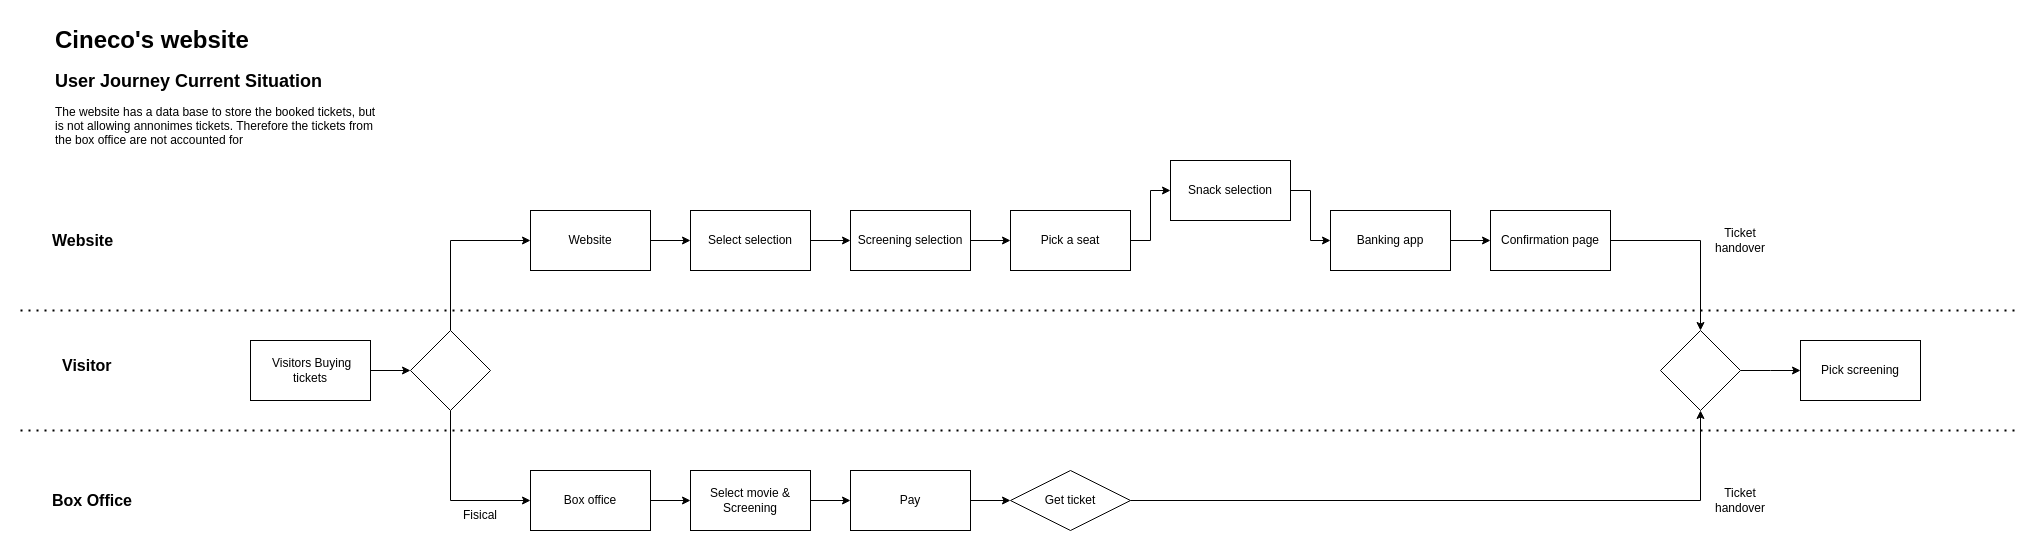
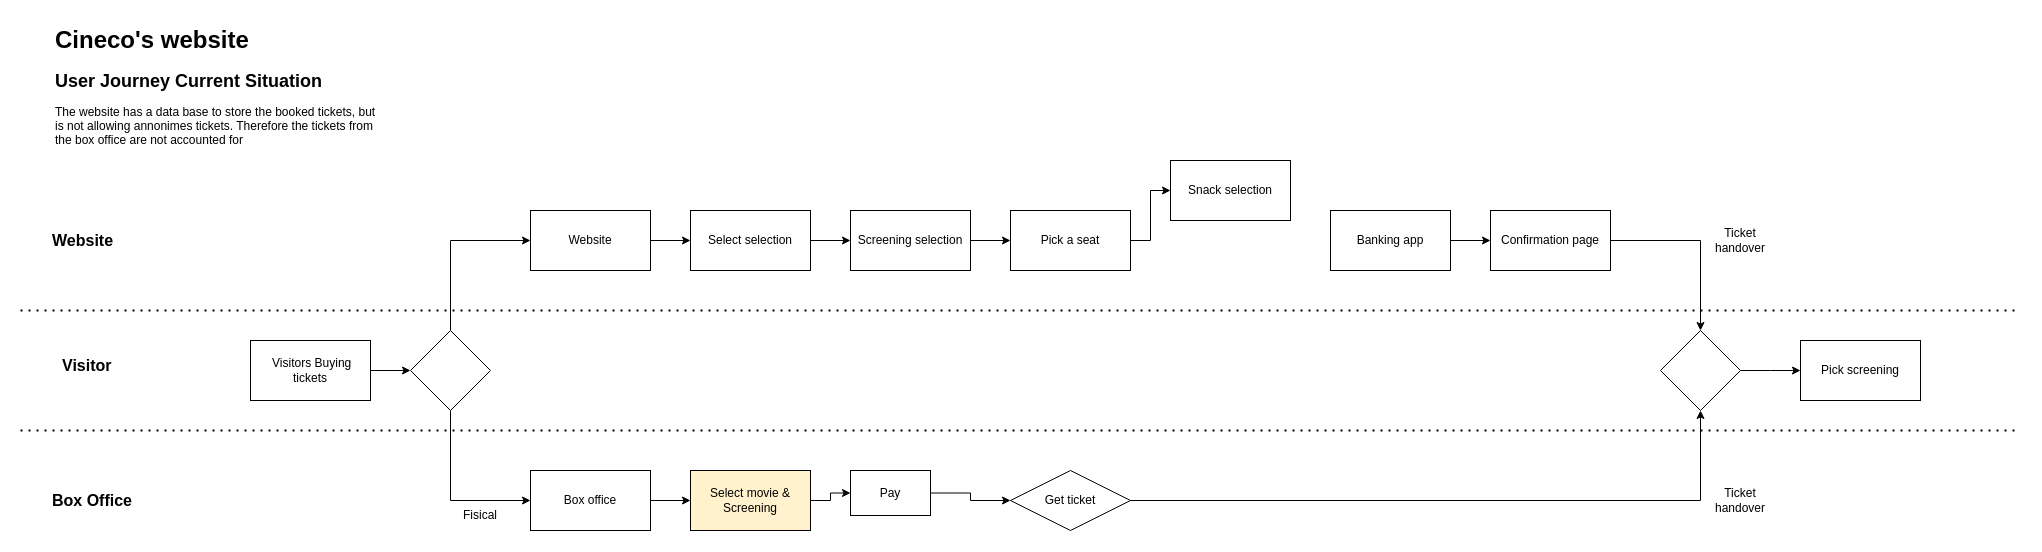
- <mxCell id="8" value="" style="edgeStyle=orthogonalEdgeStyle;rounded=0;orthogonalLoop=1;jettySize=auto;html=1;" parent="1" source="9" target="11" edge="1"><mxGeometry relative="1" as="geometry" /></mxCell>
- <mxCell id="19" value="Select movie &amp;amp; Screening" style="rounded=0;whiteSpace=wrap;html=1;" parent="1" vertex="1"><mxGeometry x="690" y="470" width="120" height="60" as="geometry" /></mxCell>
+ <mxCell id="19" value="Select movie &amp;amp; Screening" style="rounded=0;whiteSpace=wrap;html=1;fillColor=#fff2cc;" parent="1" vertex="1"><mxGeometry x="690" y="470" width="120" height="60" as="geometry" /></mxCell>
- <mxCell id="21" value="Pay" style="whiteSpace=wrap;html=1;rounded=0;" parent="1" vertex="1"><mxGeometry x="850" y="470" width="120" height="60" as="geometry" /></mxCell>
+ <mxCell id="21" value="Pay" style="whiteSpace=wrap;html=1;rounded=0;" parent="1" vertex="1"><mxGeometry x="850" y="470" width="80" height="45" as="geometry" /></mxCell>
